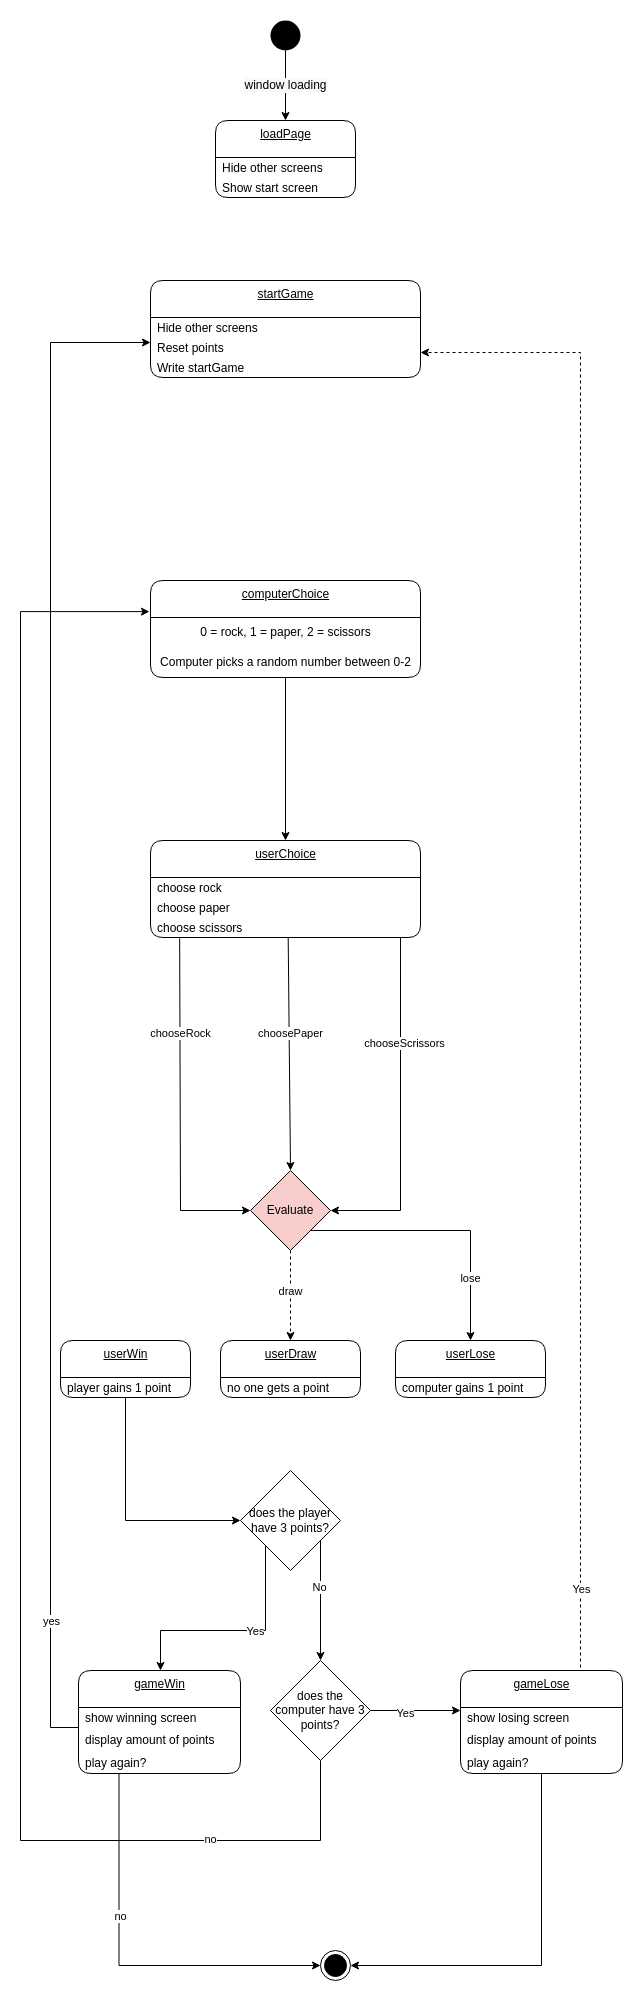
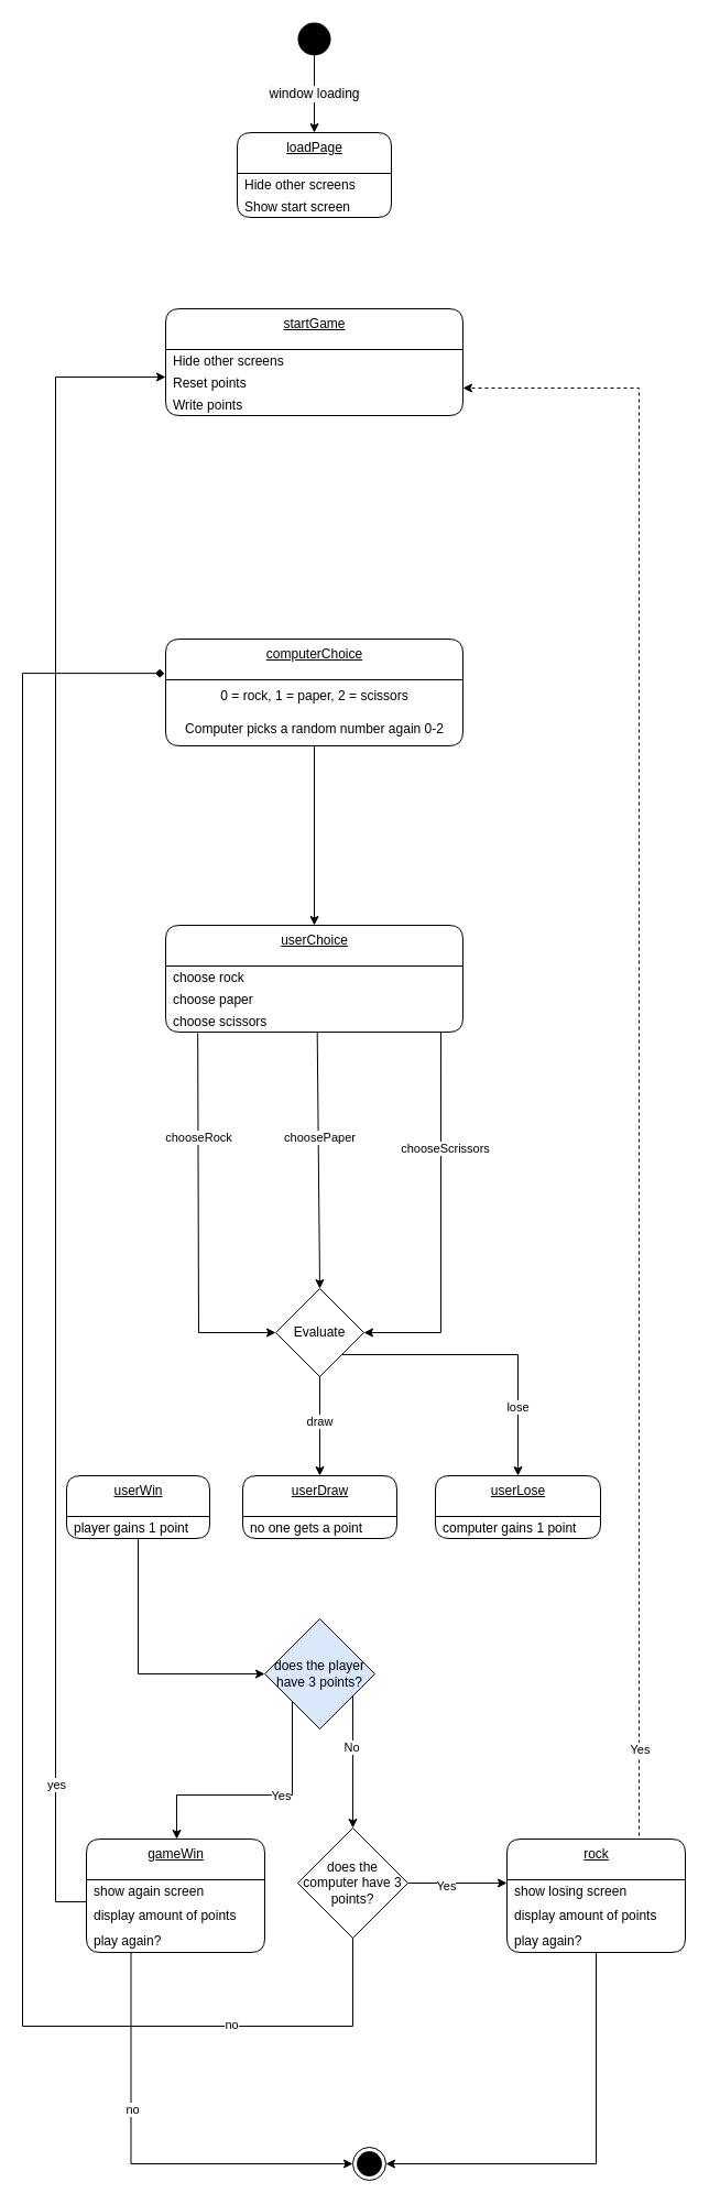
- <mxCell id="7" value="Write startGame" style="fillColor=none;strokeColor=none;align=left;verticalAlign=middle;spacingLeft=5;" parent="4" vertex="1"><mxGeometry y="77" width="270" height="20" as="geometry" /></mxCell>
+ <mxCell id="7" value="Write points" style="fillColor=none;strokeColor=none;align=left;verticalAlign=middle;spacingLeft=5;" parent="4" vertex="1"><mxGeometry y="77" width="270" height="20" as="geometry" /></mxCell>
- <mxCell id="43" style="edgeStyle=orthogonalEdgeStyle;rounded=0;orthogonalLoop=1;jettySize=auto;html=1;exitX=0.5;exitY=1;exitDx=0;exitDy=0;entryX=-0.004;entryY=0.321;entryDx=0;entryDy=0;entryPerimeter=0;" edge="1" parent="1" source="45" target="54"><mxGeometry relative="1" as="geometry"><Array as="points"><mxPoint x="320" y="1840" /><mxPoint x="20" y="1840" /><mxPoint x="20" y="611" /></Array></mxGeometry></mxCell>
+ <mxCell id="43" style="edgeStyle=orthogonalEdgeStyle;rounded=0;orthogonalLoop=1;jettySize=auto;html=1;exitX=0.5;exitY=1;exitDx=0;exitDy=0;entryX=-0.004;entryY=0.321;entryDx=0;entryDy=0;entryPerimeter=0;endArrow=diamond;" edge="1" parent="1" source="45" target="54"><mxGeometry relative="1" as="geometry"><Array as="points"><mxPoint x="320" y="1840" /><mxPoint x="20" y="1840" /><mxPoint x="20" y="611" /></Array></mxGeometry></mxCell>
- <mxCell id="56" value="Computer picks a random number between 0-2" style="text;html=1;align=center;verticalAlign=middle;resizable=0;points=[];autosize=1;strokeColor=none;fillColor=none;" vertex="1" parent="54"><mxGeometry y="67" width="270" height="30" as="geometry" /></mxCell>
+ <mxCell id="56" value="Computer picks a random number again 0-2" style="text;html=1;align=center;verticalAlign=middle;resizable=0;points=[];autosize=1;strokeColor=none;fillColor=none;" vertex="1" parent="54"><mxGeometry y="67" width="270" height="30" as="geometry" /></mxCell>
- <mxCell id="16" value="Evaluate" style="rhombus;whiteSpace=wrap;html=1;fillColor=#f8cecc;" vertex="1" parent="1"><mxGeometry x="250" y="1170" width="80" height="80" as="geometry" /></mxCell>
+ <mxCell id="16" value="Evaluate" style="rhombus;whiteSpace=wrap;html=1;" vertex="1" parent="1"><mxGeometry x="250" y="1170" width="80" height="80" as="geometry" /></mxCell>
- <mxCell id="25" value="" style="endArrow=classic;html=1;rounded=0;exitX=0.5;exitY=1;exitDx=0;exitDy=0;entryX=0.5;entryY=0;entryDx=0;entryDy=0;dashed=1;" edge="1" parent="1" source="16" target="31"><mxGeometry width="50" height="50" relative="1" as="geometry"><mxPoint x="390" y="1300" as="sourcePoint" /><mxPoint x="290" y="1300" as="targetPoint" /><Array as="points" /></mxGeometry></mxCell>
+ <mxCell id="25" value="" style="endArrow=classic;html=1;rounded=0;exitX=0.5;exitY=1;exitDx=0;exitDy=0;entryX=0.5;entryY=0;entryDx=0;entryDy=0;" edge="1" parent="1" source="16" target="31"><mxGeometry width="50" height="50" relative="1" as="geometry"><mxPoint x="390" y="1300" as="sourcePoint" /><mxPoint x="290" y="1300" as="targetPoint" /><Array as="points" /></mxGeometry></mxCell>
- <mxCell id="33" value="does the player have 3 points?" style="rhombus;whiteSpace=wrap;html=1;" vertex="1" parent="1"><mxGeometry x="240" y="1470" width="100" height="100" as="geometry" /></mxCell>
+ <mxCell id="33" value="does the player have 3 points?" style="rhombus;whiteSpace=wrap;html=1;fillColor=#dae8fc;" vertex="1" parent="1"><mxGeometry x="240" y="1470" width="100" height="100" as="geometry" /></mxCell>
- <mxCell id="50" value="gameLose" style="swimlane;fontStyle=4;align=center;verticalAlign=top;childLayout=stackLayout;horizontal=1;startSize=37;horizontalStack=0;resizeParent=1;resizeParentMax=0;resizeLast=0;collapsible=0;marginBottom=0;html=1;rounded=1;absoluteArcSize=1;arcSize=25;" vertex="1" parent="1"><mxGeometry x="460" y="1670" width="162" height="103" as="geometry" /></mxCell>
+ <mxCell id="50" value="rock" style="swimlane;fontStyle=4;align=center;verticalAlign=top;childLayout=stackLayout;horizontal=1;startSize=37;horizontalStack=0;resizeParent=1;resizeParentMax=0;resizeLast=0;collapsible=0;marginBottom=0;html=1;rounded=1;absoluteArcSize=1;arcSize=25;" vertex="1" parent="1"><mxGeometry x="460" y="1670" width="162" height="103" as="geometry" /></mxCell>
- <mxCell id="40" value="show winning screen " style="fillColor=none;strokeColor=none;align=left;verticalAlign=middle;spacingLeft=5;" vertex="1" parent="39"><mxGeometry y="37" width="162" height="20" as="geometry" /></mxCell>
+ <mxCell id="40" value="show again screen " style="fillColor=none;strokeColor=none;align=left;verticalAlign=middle;spacingLeft=5;" vertex="1" parent="39"><mxGeometry y="37" width="162" height="20" as="geometry" /></mxCell>
